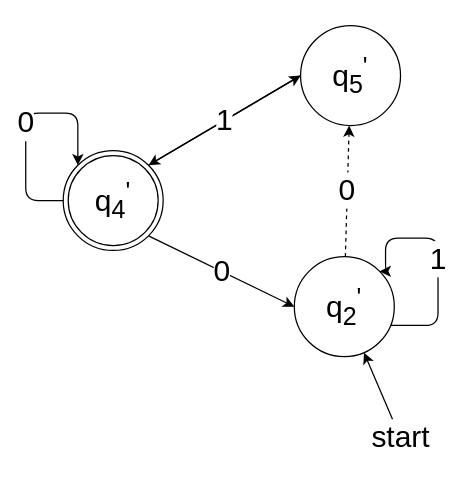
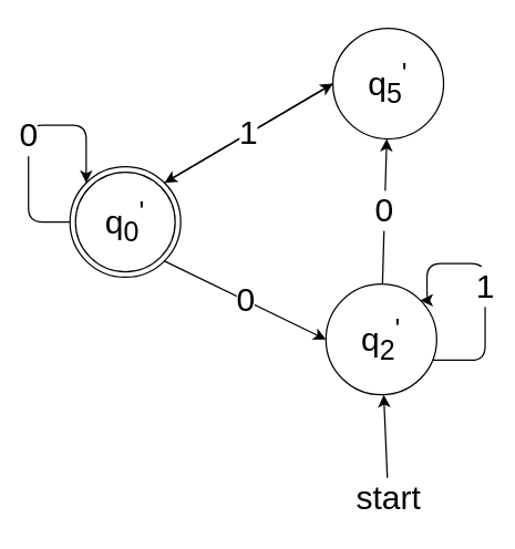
- <mxCell id="8" value="q&lt;sub&gt;4&lt;/sub&gt;&lt;sup&gt;'&lt;/sup&gt;" style="ellipse;shape=doubleEllipse;whiteSpace=wrap;html=1;aspect=fixed;fontSize=24;" vertex="1" parent="1"><mxGeometry x="50" y="120" width="80" height="80" as="geometry" /></mxCell>
+ <mxCell id="8" value="q&lt;sub&gt;0&lt;/sub&gt;&lt;sup&gt;'&lt;/sup&gt;" style="ellipse;shape=doubleEllipse;whiteSpace=wrap;html=1;aspect=fixed;fontSize=24;" vertex="1" parent="1"><mxGeometry x="50" y="120" width="80" height="80" as="geometry" /></mxCell>
- <mxCell id="2" value="0" style="edgeStyle=none;rounded=0;orthogonalLoop=1;jettySize=auto;html=1;fontSize=24;dashed=1;" edge="1" parent="1" source="3" target="5"><mxGeometry relative="1" as="geometry" /></mxCell>
+ <mxCell id="2" value="0" style="edgeStyle=none;rounded=0;orthogonalLoop=1;jettySize=auto;html=1;fontSize=24;" edge="1" parent="1" source="3" target="5"><mxGeometry relative="1" as="geometry" /></mxCell>
- <mxCell id="12" value="start" style="text;html=1;align=center;verticalAlign=middle;resizable=0;points=[];autosize=1;fontSize=24;" vertex="1" parent="1"><mxGeometry x="290" y="335" width="60" height="30" as="geometry" /></mxCell>
+ <mxCell id="12" value="start" style="text;html=1;align=center;verticalAlign=middle;resizable=0;points=[];autosize=1;fontSize=24;" vertex="1" parent="1"><mxGeometry x="250" y="345" width="60" height="30" as="geometry" /></mxCell>
